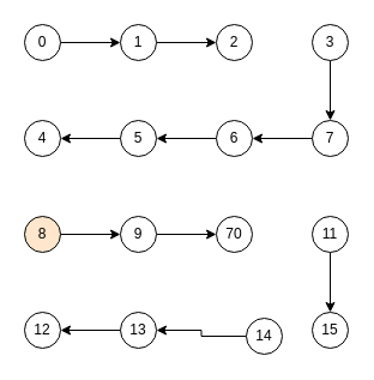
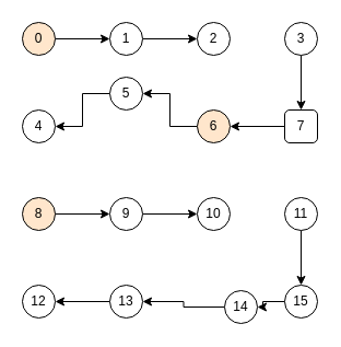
- <mxCell id="3" value="0" style="ellipse;whiteSpace=wrap;html=1;aspect=fixed;" vertex="1" parent="1"><mxGeometry x="20" y="20" width="30" height="30" as="geometry" /></mxCell>
+ <mxCell id="3" value="0" style="ellipse;whiteSpace=wrap;html=1;aspect=fixed;fillColor=#ffe6cc;" vertex="1" parent="1"><mxGeometry x="20" y="20" width="30" height="30" as="geometry" /></mxCell>
- <mxCell id="11" value="5" style="ellipse;whiteSpace=wrap;html=1;aspect=fixed;" vertex="1" parent="1"><mxGeometry x="100" y="100" width="30" height="30" as="geometry" /></mxCell>
+ <mxCell id="11" value="5" style="ellipse;whiteSpace=wrap;html=1;aspect=fixed;" vertex="1" parent="1"><mxGeometry x="100" y="70" width="30" height="30" as="geometry" /></mxCell>
- <mxCell id="6" value="6" style="ellipse;whiteSpace=wrap;html=1;aspect=fixed;" vertex="1" parent="1"><mxGeometry x="180" y="100" width="30" height="30" as="geometry" /></mxCell>
+ <mxCell id="6" value="6" style="ellipse;whiteSpace=wrap;html=1;aspect=fixed;fillColor=#ffe6cc;" vertex="1" parent="1"><mxGeometry x="180" y="100" width="30" height="30" as="geometry" /></mxCell>
- <mxCell id="13" value="7" style="ellipse;whiteSpace=wrap;html=1;aspect=fixed;" vertex="1" parent="1"><mxGeometry x="260" y="100" width="30" height="30" as="geometry" /></mxCell>
+ <mxCell id="13" value="7" style="whiteSpace=wrap;html=1;aspect=fixed;rounded=1;" vertex="1" parent="1"><mxGeometry x="260" y="100" width="30" height="30" as="geometry" /></mxCell>
- <mxCell id="21" value="70" style="ellipse;whiteSpace=wrap;html=1;aspect=fixed;" vertex="1" parent="1"><mxGeometry x="180" y="180" width="30" height="30" as="geometry" /></mxCell>
+ <mxCell id="21" value="10" style="ellipse;whiteSpace=wrap;html=1;aspect=fixed;" vertex="1" parent="1"><mxGeometry x="180" y="180" width="30" height="30" as="geometry" /></mxCell>
+ <mxCell id="24" value="" style="edgeStyle=orthogonalEdgeStyle;rounded=0;orthogonalLoop=1;jettySize=auto;html=1;" edge="1" parent="1" source="25" target="20"><mxGeometry relative="1" as="geometry" /></mxCell>
